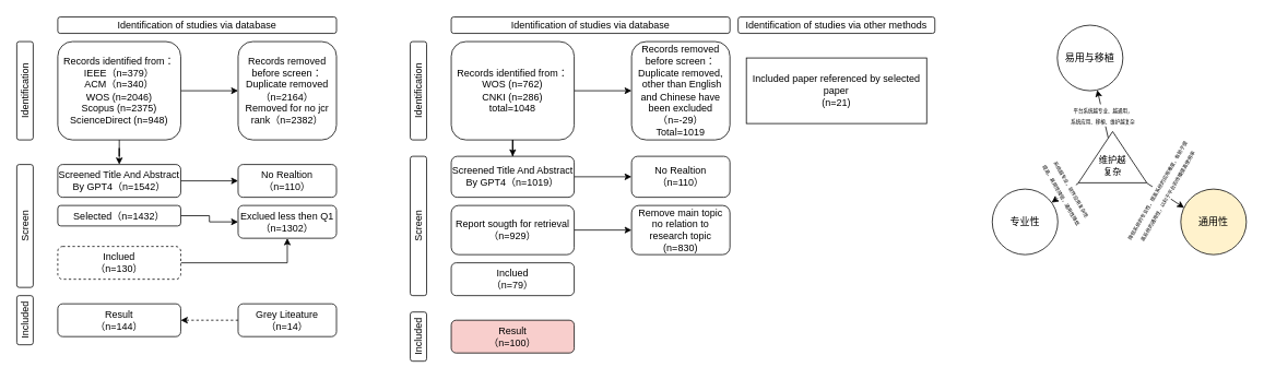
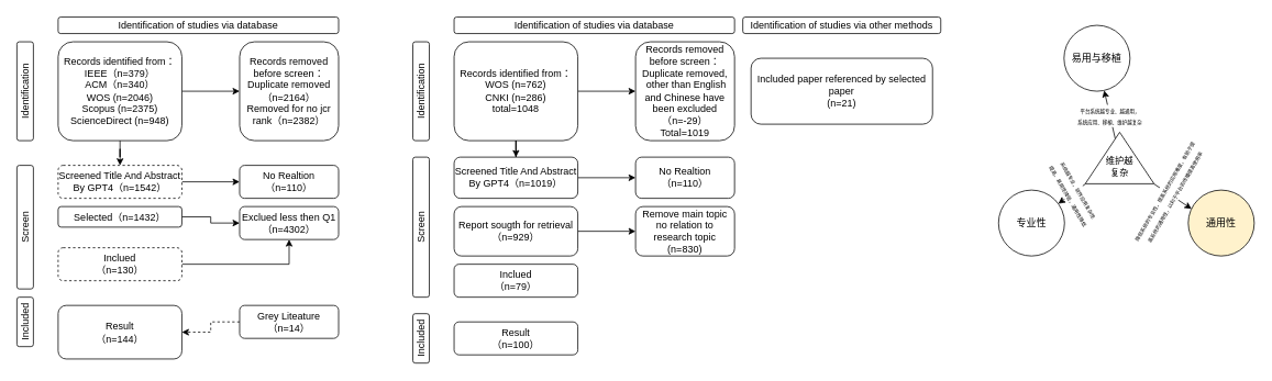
- <mxCell id="49" value="&lt;div&gt;Included paper referenced by selected paper&lt;/div&gt;&lt;div&gt;(n=21)&lt;/div&gt;" style="whiteSpace=wrap;html=1;rounded=0;" parent="1" vertex="1"><mxGeometry x="910" y="70" width="220" height="80" as="geometry" /></mxCell>
+ <mxCell id="49" value="&lt;div&gt;Included paper referenced by selected paper&lt;/div&gt;&lt;div&gt;(n=21)&lt;/div&gt;" style="rounded=1;whiteSpace=wrap;html=1;" parent="1" vertex="1"><mxGeometry x="910" y="70" width="220" height="80" as="geometry" /></mxCell>
- <mxCell id="11" value="Screened Title And Abstract By GPT4（n=1542）" style="rounded=1;whiteSpace=wrap;html=1;" parent="1" vertex="1"><mxGeometry x="70" y="200" width="150" height="40" as="geometry" /></mxCell>
+ <mxCell id="11" value="Screened Title And Abstract By GPT4（n=1542）" style="rounded=1;whiteSpace=wrap;html=1;dashed=1;" parent="1" vertex="1"><mxGeometry x="70" y="200" width="150" height="40" as="geometry" /></mxCell>
- <mxCell id="18" value="Exclued less then Q1&lt;br&gt;（n=1302）" style="rounded=1;whiteSpace=wrap;html=1;" parent="1" vertex="1"><mxGeometry x="290" y="250" width="120" height="40" as="geometry" /></mxCell>
+ <mxCell id="18" value="Exclued less then Q1&lt;br&gt;（n=4302）" style="rounded=1;whiteSpace=wrap;html=1;" parent="1" vertex="1"><mxGeometry x="290" y="250" width="120" height="40" as="geometry" /></mxCell>
- <mxCell id="16" value="Result&lt;br&gt;（n=144）" style="rounded=1;whiteSpace=wrap;html=1;" parent="1" vertex="1"><mxGeometry x="70" y="370" width="150" height="40" as="geometry" /></mxCell>
+ <mxCell id="16" value="Result&lt;br&gt;（n=144）" style="rounded=1;whiteSpace=wrap;html=1;" parent="1" vertex="1"><mxGeometry x="70" y="370" width="150" height="65" as="geometry" /></mxCell>
- <mxCell id="34" value="Result&lt;br&gt;（n=100）" style="rounded=1;whiteSpace=wrap;html=1;fillColor=#f8cecc;" parent="1" vertex="1"><mxGeometry x="550" y="390" width="150" height="40" as="geometry" /></mxCell>
+ <mxCell id="34" value="Result&lt;br&gt;（n=100）" style="rounded=1;whiteSpace=wrap;html=1;" parent="1" vertex="1"><mxGeometry x="550" y="390" width="150" height="40" as="geometry" /></mxCell>
